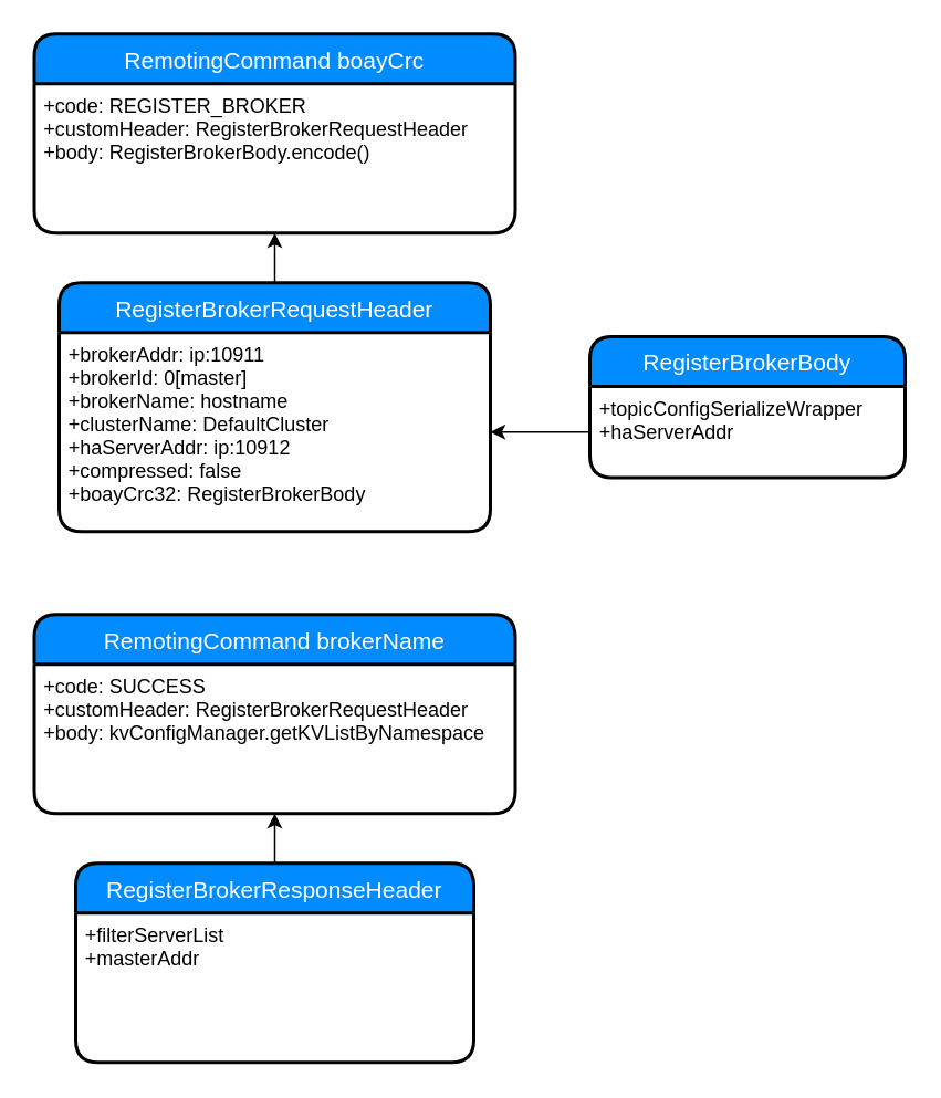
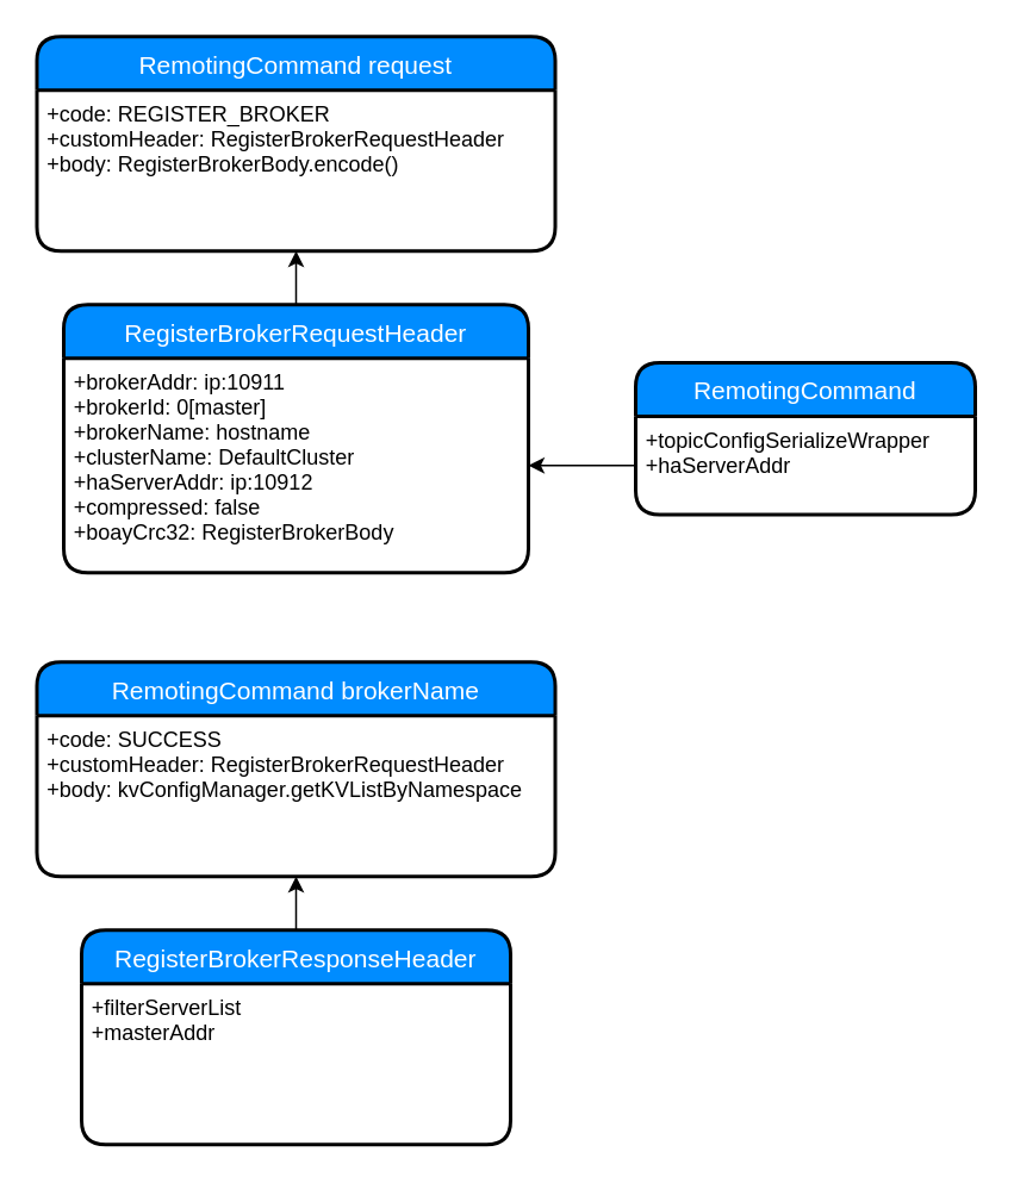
- <mxCell id="8" value="RemotingCommand boayCrc" style="swimlane;childLayout=stackLayout;horizontal=1;startSize=30;horizontalStack=0;fillColor=#008cff;fontColor=#FFFFFF;rounded=1;fontSize=14;fontStyle=0;strokeWidth=2;resizeParent=0;resizeLast=1;shadow=0;dashed=0;align=center;" vertex="1" parent="1"><mxGeometry x="20" y="20" width="290" height="120" as="geometry" /></mxCell>
+ <mxCell id="8" value="RemotingCommand request" style="swimlane;childLayout=stackLayout;horizontal=1;startSize=30;horizontalStack=0;fillColor=#008cff;fontColor=#FFFFFF;rounded=1;fontSize=14;fontStyle=0;strokeWidth=2;resizeParent=0;resizeLast=1;shadow=0;dashed=0;align=center;" vertex="1" parent="1"><mxGeometry x="20" y="20" width="290" height="120" as="geometry" /></mxCell>
- <mxCell id="5" value="RegisterBrokerBody" style="swimlane;childLayout=stackLayout;horizontal=1;startSize=30;horizontalStack=0;fillColor=#008cff;fontColor=#FFFFFF;rounded=1;fontSize=14;fontStyle=0;strokeWidth=2;resizeParent=0;resizeLast=1;shadow=0;dashed=0;align=center;" vertex="1" parent="1"><mxGeometry x="355" y="202.5" width="190" height="85" as="geometry" /></mxCell>
+ <mxCell id="5" value="RemotingCommand" style="swimlane;childLayout=stackLayout;horizontal=1;startSize=30;horizontalStack=0;fillColor=#008cff;fontColor=#FFFFFF;rounded=1;fontSize=14;fontStyle=0;strokeWidth=2;resizeParent=0;resizeLast=1;shadow=0;dashed=0;align=center;" vertex="1" parent="1"><mxGeometry x="355" y="202.5" width="190" height="85" as="geometry" /></mxCell>
